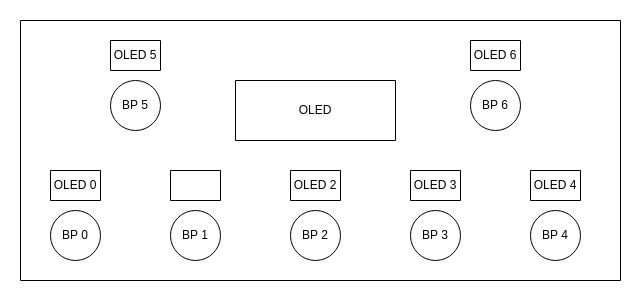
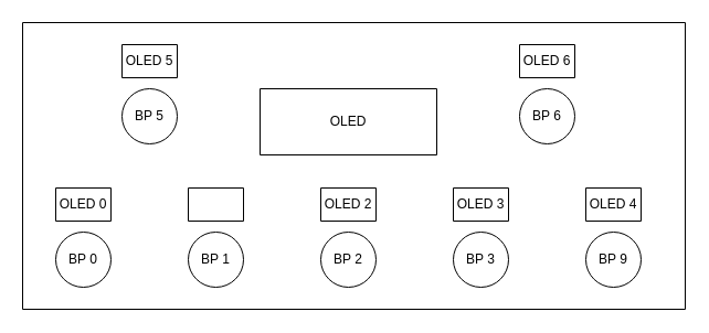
- <mxCell id="21" value="BP 4" style="text;html=1;strokeColor=none;fillColor=none;align=center;verticalAlign=middle;whiteSpace=wrap;rounded=0;" vertex="1" parent="1"><mxGeometry x="530" y="225" width="50" height="20" as="geometry" /></mxCell>
+ <mxCell id="21" value="BP 9" style="text;html=1;strokeColor=none;fillColor=none;align=center;verticalAlign=middle;whiteSpace=wrap;rounded=0;" vertex="1" parent="1"><mxGeometry x="530" y="225" width="50" height="20" as="geometry" /></mxCell>
